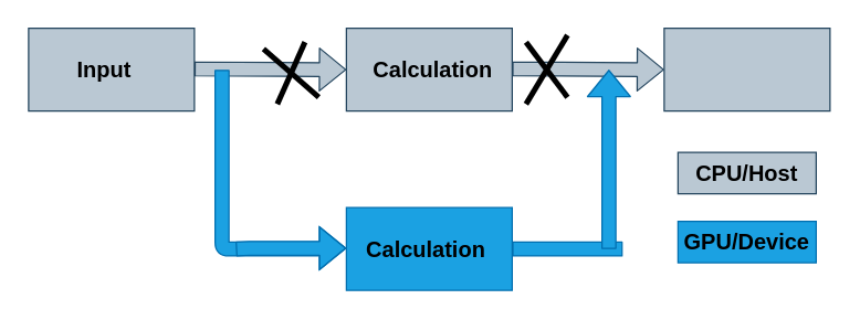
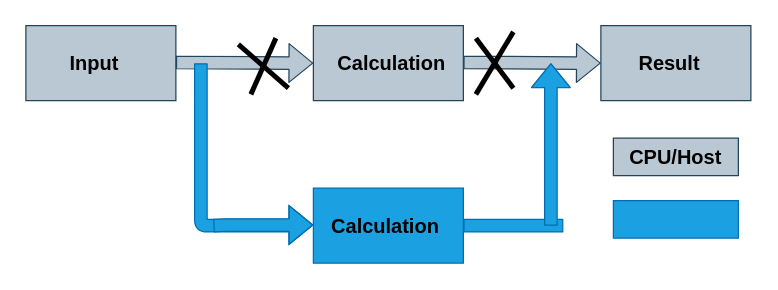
+ <mxCell id="8" value="Result" style="text;html=1;strokeColor=none;fillColor=none;align=center;verticalAlign=middle;whiteSpace=wrap;rounded=0;fontSize=16;fontStyle=1" vertex="1" parent="1"><mxGeometry x="510" y="40" width="50" height="20" as="geometry" /></mxCell>
- <mxCell id="21" value="GPU/Device" style="text;html=1;strokeColor=none;fillColor=none;align=center;verticalAlign=middle;whiteSpace=wrap;rounded=0;fontSize=16;fontStyle=1" vertex="1" parent="1"><mxGeometry x="505" y="160" width="70" height="30" as="geometry" /></mxCell>
